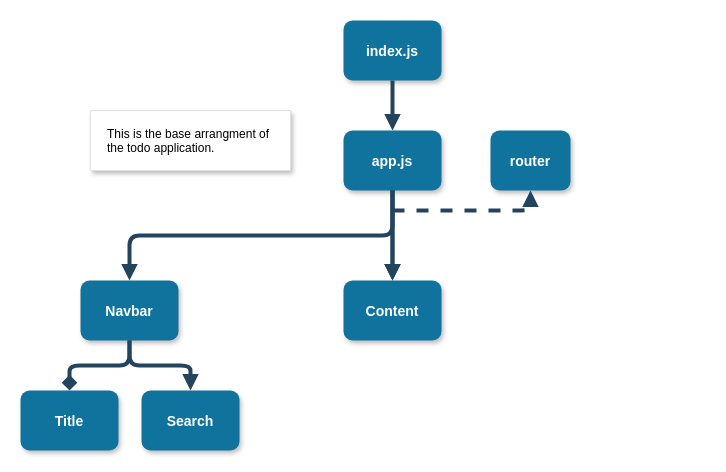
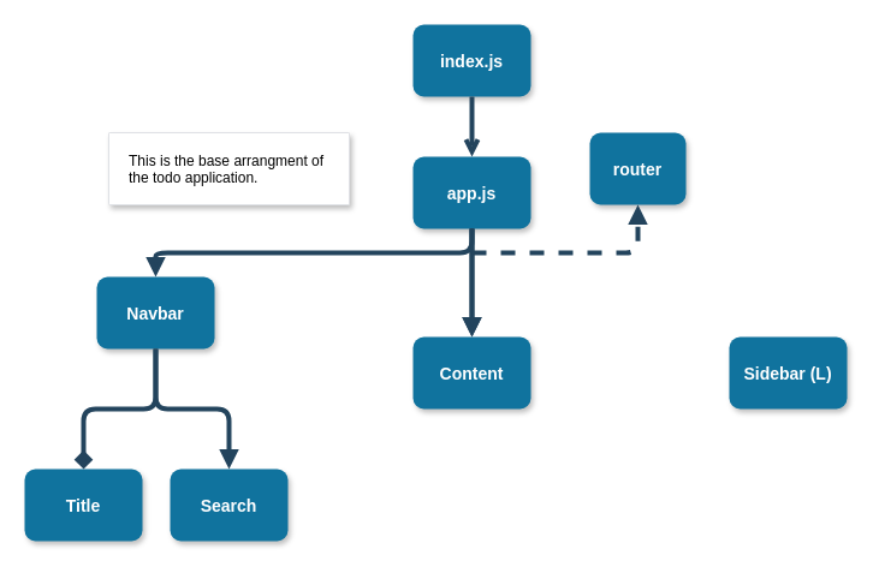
- <mxCell id="4" value="" style="edgeStyle=elbowEdgeStyle;elbow=vertical;strokeWidth=4;endArrow=block;endFill=1;fontStyle=1;strokeColor=#23445D;entryX=0.5;entryY=0;entryDx=0;entryDy=0;" parent="1" source="2" target="7" edge="1"><mxGeometry x="22" y="165.5" width="100" height="100" as="geometry"><mxPoint x="-358" y="45.5" as="sourcePoint" /><mxPoint x="392" y="125.5" as="targetPoint" /></mxGeometry></mxCell>
+ <mxCell id="4" value="" style="edgeStyle=elbowEdgeStyle;elbow=vertical;strokeWidth=4;endArrow=open;endFill=1;fontStyle=1;strokeColor=#23445D;entryX=0.5;entryY=0;entryDx=0;entryDy=0;" parent="1" source="2" target="7" edge="1"><mxGeometry x="22" y="165.5" width="100" height="100" as="geometry"><mxPoint x="-358" y="45.5" as="sourcePoint" /><mxPoint x="392" y="125.5" as="targetPoint" /></mxGeometry></mxCell>
- <mxCell id="3" value="router" style="rounded=1;fillColor=#10739E;strokeColor=none;shadow=1;gradientColor=none;fontStyle=1;fontColor=#FFFFFF;fontSize=14;" parent="1" vertex="1"><mxGeometry x="490" y="130" width="80" height="60" as="geometry" /></mxCell>
+ <mxCell id="3" value="router" style="rounded=1;fillColor=#10739E;strokeColor=none;shadow=1;gradientColor=none;fontStyle=1;fontColor=#FFFFFF;fontSize=14;" parent="1" vertex="1"><mxGeometry x="490" y="110" width="80" height="60" as="geometry" /></mxCell>
- <mxCell id="8" value="Navbar" style="rounded=1;fillColor=#10739E;strokeColor=none;shadow=1;gradientColor=none;fontStyle=1;fontColor=#FFFFFF;fontSize=14;" parent="1" vertex="1"><mxGeometry x="80" y="280" width="98" height="60" as="geometry" /></mxCell>
+ <mxCell id="8" value="Navbar" style="rounded=1;fillColor=#10739E;strokeColor=none;shadow=1;gradientColor=none;fontStyle=1;fontColor=#FFFFFF;fontSize=14;" parent="1" vertex="1"><mxGeometry x="80" y="230" width="98" height="60" as="geometry" /></mxCell>
+ <mxCell id="11" value="Sidebar (L)" style="rounded=1;fillColor=#10739E;strokeColor=none;shadow=1;gradientColor=none;fontStyle=1;fontColor=#FFFFFF;fontSize=14;" parent="1" vertex="1"><mxGeometry x="606" y="280" width="98" height="60" as="geometry" /></mxCell>
